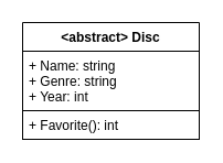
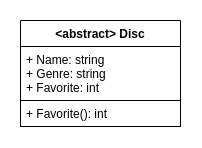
- <mxCell id="3" value="+ Name: string&#10;+ Genre: string&#10;+ Year: int" style="text;align=left;verticalAlign=top;spacingLeft=4;spacingRight=4;overflow=hidden;rotatable=0;points=[[0,0.5],[1,0.5]];portConstraint=eastwest;fontColor=#000000;strokeColor=#000000;" vertex="1" parent="2"><mxGeometry y="26" width="160" height="54" as="geometry" /></mxCell>
+ <mxCell id="3" value="+ Name: string&#10;+ Genre: string&#10;+ Favorite: int" style="text;align=left;verticalAlign=top;spacingLeft=4;spacingRight=4;overflow=hidden;rotatable=0;points=[[0,0.5],[1,0.5]];portConstraint=eastwest;fontColor=#000000;strokeColor=#000000;" vertex="1" parent="2"><mxGeometry y="26" width="160" height="54" as="geometry" /></mxCell>
